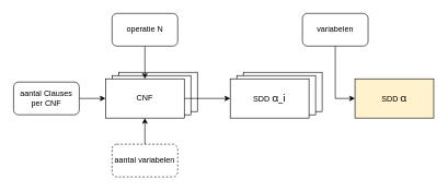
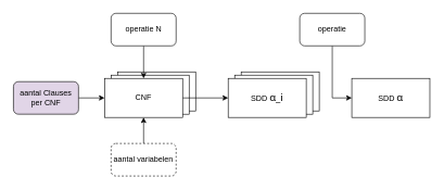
- <mxCell id="17" value="variabelen" style="rounded=1;whiteSpace=wrap;html=1;gradientColor=none;fillColor=default;" vertex="1" parent="1"><mxGeometry x="460" y="20" width="100" height="50" as="geometry" /></mxCell>
+ <mxCell id="17" value="operatie" style="rounded=1;whiteSpace=wrap;html=1;gradientColor=none;fillColor=default;" vertex="1" parent="1"><mxGeometry x="460" y="20" width="100" height="50" as="geometry" /></mxCell>
- <mxCell id="11" value="aantal Clauses per CNF" style="rounded=1;whiteSpace=wrap;html=1;" vertex="1" parent="1"><mxGeometry x="20" y="125" width="100" height="50" as="geometry" /></mxCell>
+ <mxCell id="11" value="aantal Clauses per CNF" style="rounded=1;whiteSpace=wrap;html=1;fillColor=#e1d5e7;" vertex="1" parent="1"><mxGeometry x="20" y="125" width="100" height="50" as="geometry" /></mxCell>
- <mxCell id="15" value="SDD&amp;nbsp;&lt;span style=&quot;font-family: Söhne, ui-sans-serif, system-ui, -apple-system, &amp;quot;Segoe UI&amp;quot;, Roboto, Ubuntu, Cantarell, &amp;quot;Noto Sans&amp;quot;, sans-serif, &amp;quot;Helvetica Neue&amp;quot;, Arial, &amp;quot;Apple Color Emoji&amp;quot;, &amp;quot;Segoe UI Emoji&amp;quot;, &amp;quot;Segoe UI Symbol&amp;quot;, &amp;quot;Noto Color Emoji&amp;quot;; font-size: 16px; text-align: start; white-space-collapse: preserve;&quot;&gt;α&lt;/span&gt;" style="rounded=0;whiteSpace=wrap;html=1;fillColor=#fff2cc;" vertex="1" parent="1"><mxGeometry x="540" y="120" width="120" height="60" as="geometry" /></mxCell>
+ <mxCell id="15" value="SDD&amp;nbsp;&lt;span style=&quot;font-family: Söhne, ui-sans-serif, system-ui, -apple-system, &amp;quot;Segoe UI&amp;quot;, Roboto, Ubuntu, Cantarell, &amp;quot;Noto Sans&amp;quot;, sans-serif, &amp;quot;Helvetica Neue&amp;quot;, Arial, &amp;quot;Apple Color Emoji&amp;quot;, &amp;quot;Segoe UI Emoji&amp;quot;, &amp;quot;Segoe UI Symbol&amp;quot;, &amp;quot;Noto Color Emoji&amp;quot;; font-size: 16px; text-align: start; white-space-collapse: preserve;&quot;&gt;α&lt;/span&gt;" style="rounded=0;whiteSpace=wrap;html=1;" vertex="1" parent="1"><mxGeometry x="540" y="120" width="120" height="60" as="geometry" /></mxCell>
